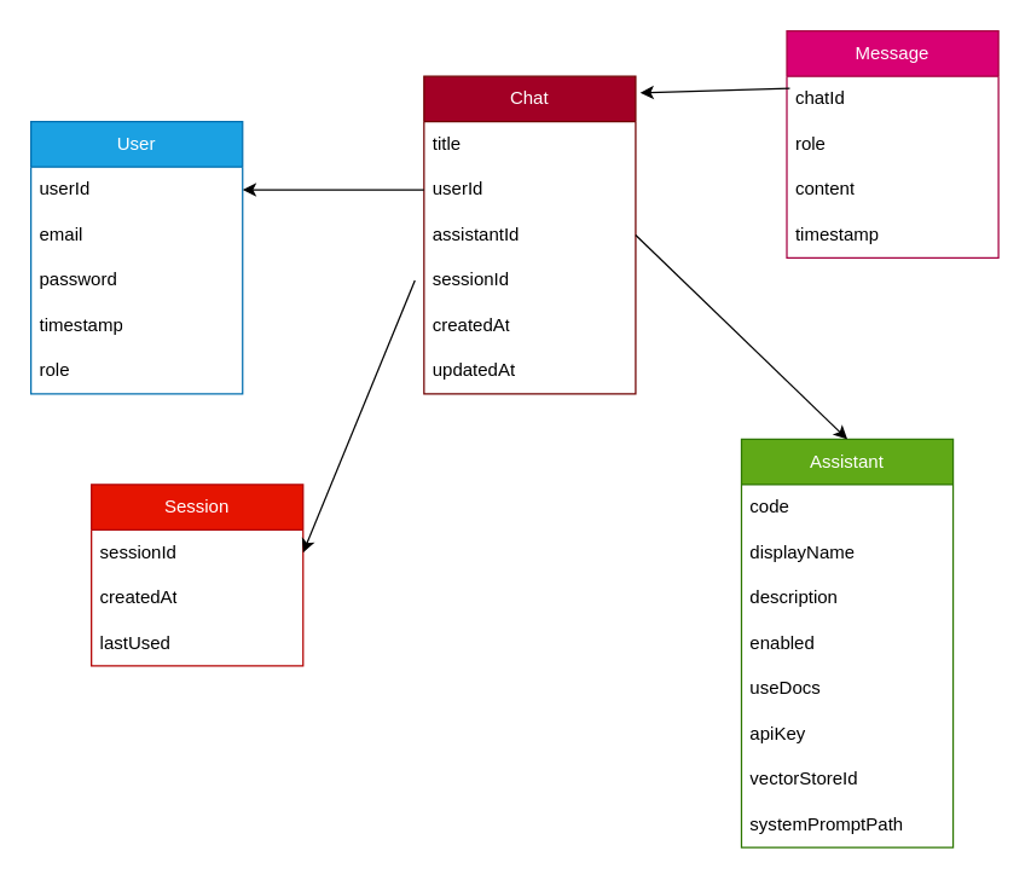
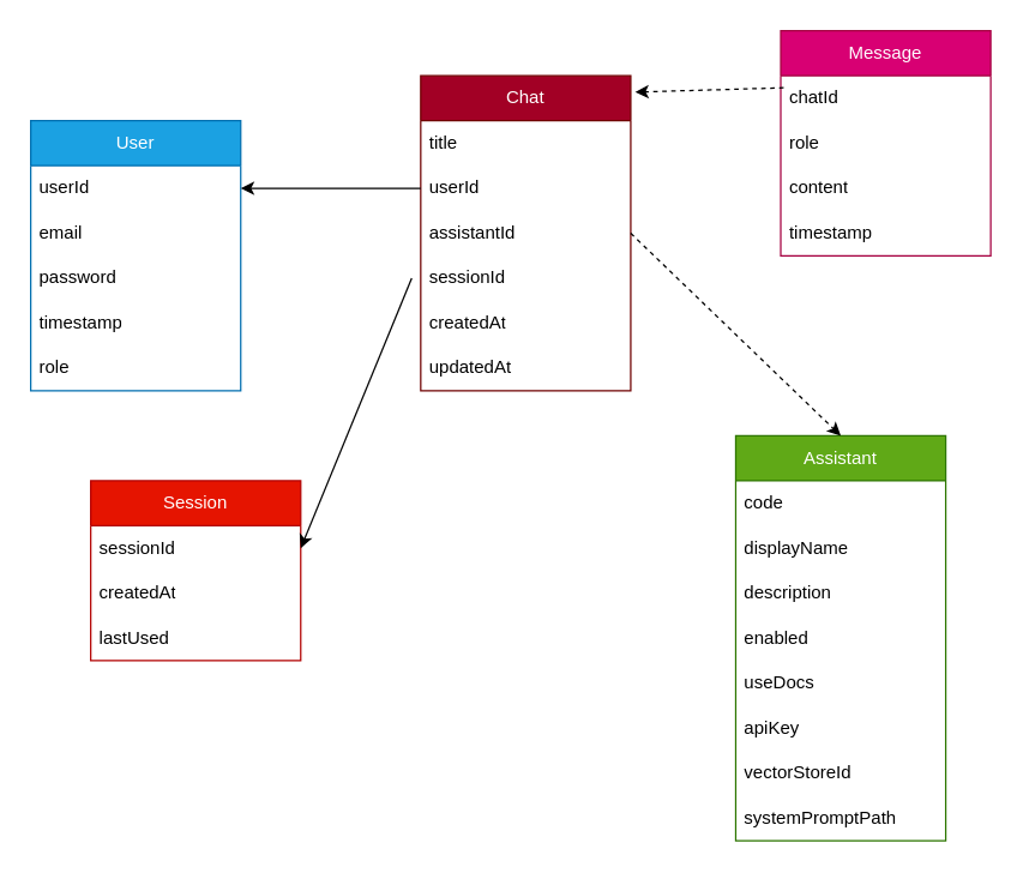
- <mxCell id="29" value="" style="endArrow=classic;html=1;rounded=0;entryX=1.021;entryY=0.052;entryDx=0;entryDy=0;entryPerimeter=0;exitX=0.014;exitY=0.267;exitDx=0;exitDy=0;exitPerimeter=0;" parent="1" source="25" target="17" edge="1"><mxGeometry width="50" height="50" relative="1" as="geometry"><mxPoint x="550" y="720" as="sourcePoint" /><mxPoint x="600" y="670" as="targetPoint" /></mxGeometry></mxCell>
+ <mxCell id="29" value="" style="endArrow=classic;html=1;rounded=0;entryX=1.021;entryY=0.052;entryDx=0;entryDy=0;entryPerimeter=0;exitX=0.014;exitY=0.267;exitDx=0;exitDy=0;exitPerimeter=0;dashed=1;" parent="1" source="25" target="17" edge="1"><mxGeometry width="50" height="50" relative="1" as="geometry"><mxPoint x="550" y="720" as="sourcePoint" /><mxPoint x="600" y="670" as="targetPoint" /></mxGeometry></mxCell>
- <mxCell id="31" value="" style="endArrow=classic;html=1;rounded=0;entryX=0.5;entryY=0;entryDx=0;entryDy=0;exitX=1;exitY=0.5;exitDx=0;exitDy=0;" parent="1" source="20" target="2" edge="1"><mxGeometry width="50" height="50" relative="1" as="geometry"><mxPoint x="690" y="530" as="sourcePoint" /><mxPoint x="620" y="730" as="targetPoint" /></mxGeometry></mxCell>
+ <mxCell id="31" value="" style="endArrow=classic;html=1;rounded=0;entryX=0.5;entryY=0;entryDx=0;entryDy=0;exitX=1;exitY=0.5;exitDx=0;exitDy=0;dashed=1;" parent="1" source="20" target="2" edge="1"><mxGeometry width="50" height="50" relative="1" as="geometry"><mxPoint x="690" y="530" as="sourcePoint" /><mxPoint x="620" y="730" as="targetPoint" /></mxGeometry></mxCell>
